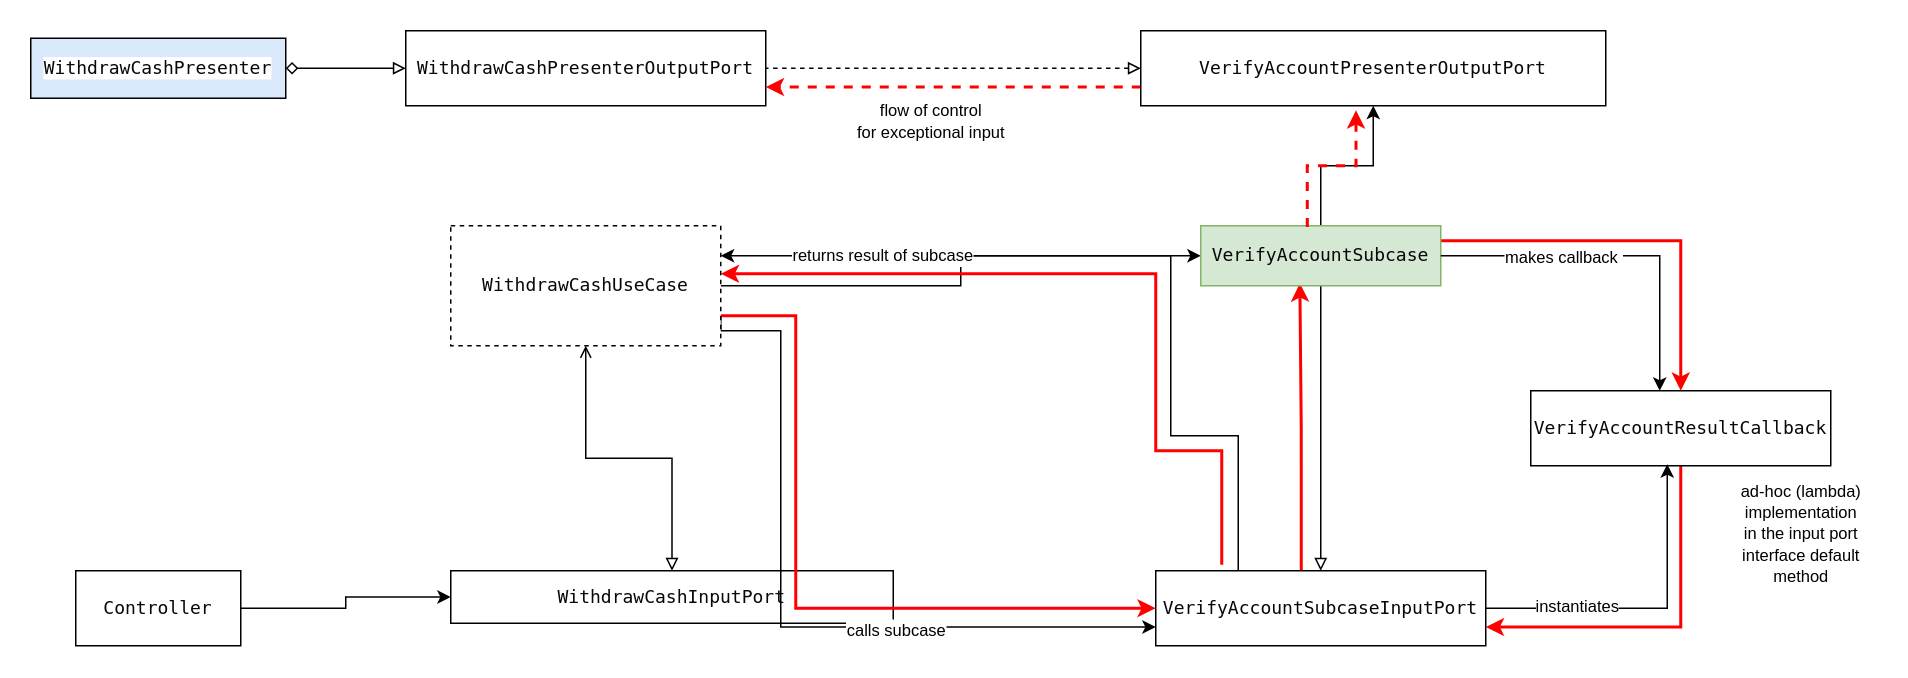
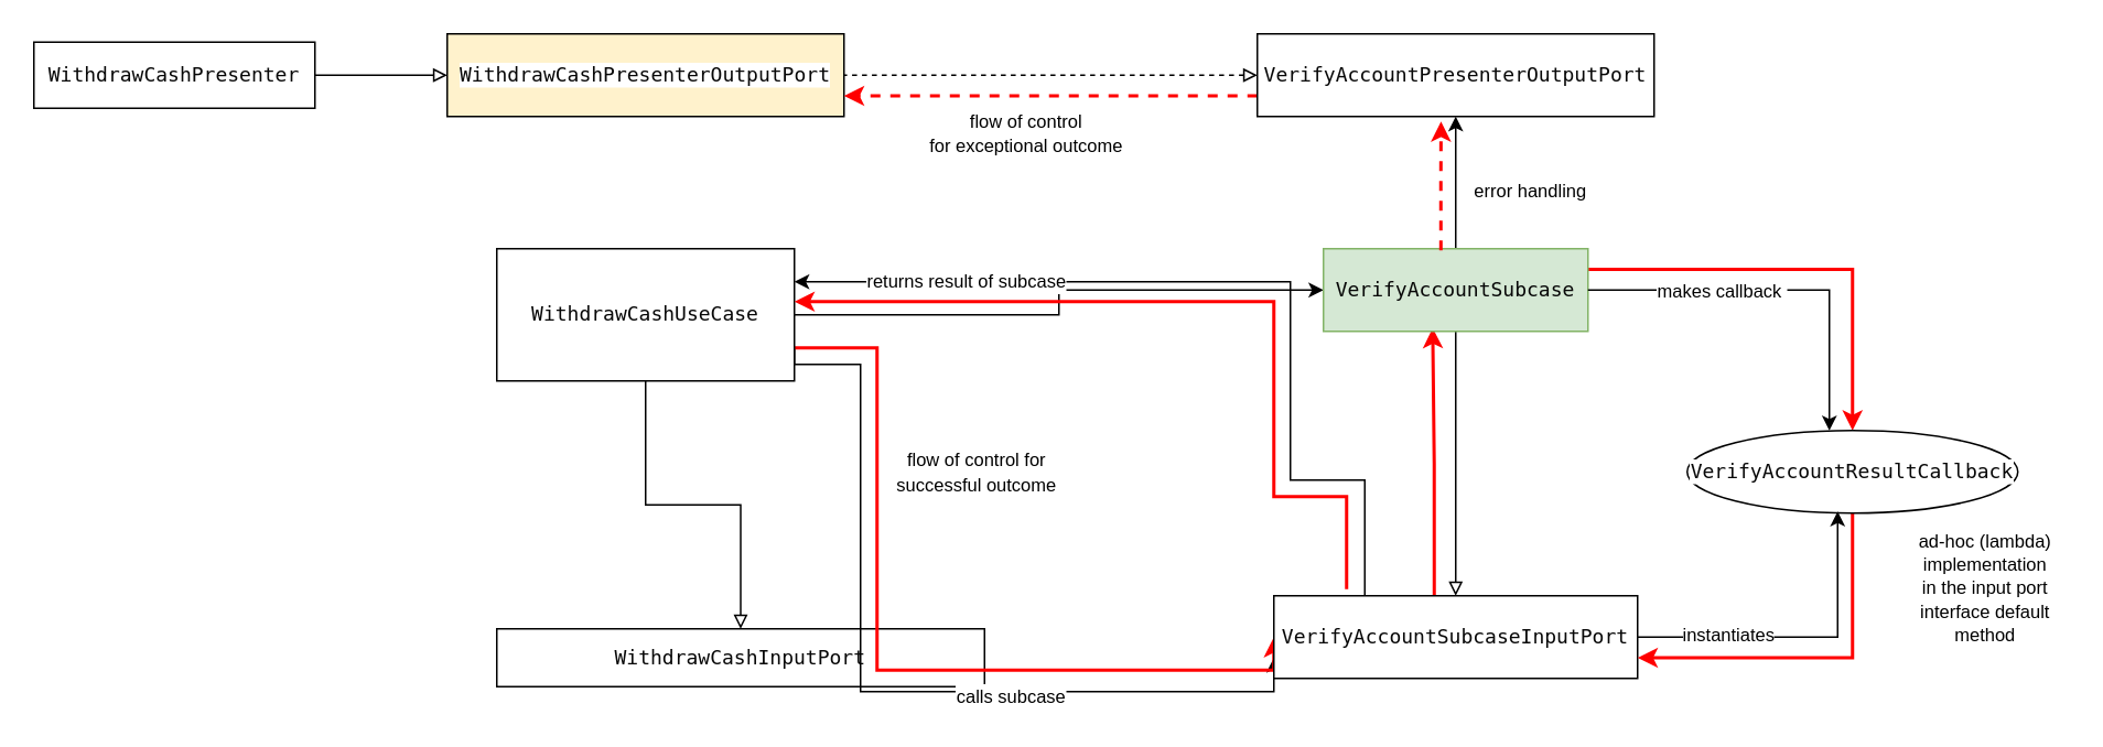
- <mxCell id="13" value="&lt;div style=&quot;background-color:#ffffff;color:#080808&quot;&gt;&lt;pre style=&quot;&quot;&gt;&lt;pre style=&quot;font-family:'JetBrains Mono',monospace;font-size:12,8pt;&quot;&gt;&lt;pre style=&quot;font-family:'JetBrains Mono',monospace;font-size:12,8pt;&quot;&gt;&lt;div&gt;&lt;pre style=&quot;font-family:'JetBrains Mono',monospace;font-size:12,8pt;&quot;&gt;WithdrawCashPresenter&lt;/pre&gt;&lt;/div&gt;&lt;/pre&gt;&lt;/pre&gt;&lt;/pre&gt;&lt;/div&gt;" style="html=1;whiteSpace=wrap;fillColor=#dae8fc;" parent="1" vertex="1"><mxGeometry x="20" y="25" width="170" height="40" as="geometry" /></mxCell>
+ <mxCell id="13" value="&lt;div style=&quot;background-color:#ffffff;color:#080808&quot;&gt;&lt;pre style=&quot;&quot;&gt;&lt;pre style=&quot;font-family:'JetBrains Mono',monospace;font-size:12,8pt;&quot;&gt;&lt;pre style=&quot;font-family:'JetBrains Mono',monospace;font-size:12,8pt;&quot;&gt;&lt;div&gt;&lt;pre style=&quot;font-family:'JetBrains Mono',monospace;font-size:12,8pt;&quot;&gt;WithdrawCashPresenter&lt;/pre&gt;&lt;/div&gt;&lt;/pre&gt;&lt;/pre&gt;&lt;/pre&gt;&lt;/div&gt;" style="html=1;whiteSpace=wrap;" parent="1" vertex="1"><mxGeometry x="20" y="25" width="170" height="40" as="geometry" /></mxCell>
- <mxCell id="11" value="" style="edgeStyle=orthogonalEdgeStyle;rounded=0;orthogonalLoop=1;jettySize=auto;html=1;fontFamily=Helvetica;fontSize=12;fontColor=default;startArrow=block;startFill=0;endArrow=diamond;endFill=0;" parent="1" source="12" target="13" edge="1"><mxGeometry relative="1" as="geometry" /></mxCell>
+ <mxCell id="11" value="" style="edgeStyle=orthogonalEdgeStyle;rounded=0;orthogonalLoop=1;jettySize=auto;html=1;fontFamily=Helvetica;fontSize=12;fontColor=default;startArrow=block;startFill=0;endArrow=none;endFill=0;" parent="1" source="12" target="13" edge="1"><mxGeometry relative="1" as="geometry" /></mxCell>
- <mxCell id="12" value="&lt;div style=&quot;background-color:#ffffff;color:#080808&quot;&gt;&lt;pre style=&quot;&quot;&gt;&lt;pre style=&quot;font-family:'JetBrains Mono',monospace;font-size:12,8pt;&quot;&gt;&lt;div&gt;&lt;pre style=&quot;font-family:'JetBrains Mono',monospace;font-size:12,8pt;&quot;&gt;WithdrawCashPresenterOutputPort&lt;/pre&gt;&lt;/div&gt;&lt;/pre&gt;&lt;/pre&gt;&lt;/div&gt;" style="html=1;whiteSpace=wrap;" parent="1" vertex="1"><mxGeometry x="270" y="20" width="240" height="50" as="geometry" /></mxCell>
+ <mxCell id="12" value="&lt;div style=&quot;background-color:#ffffff;color:#080808&quot;&gt;&lt;pre style=&quot;&quot;&gt;&lt;pre style=&quot;font-family:'JetBrains Mono',monospace;font-size:12,8pt;&quot;&gt;&lt;div&gt;&lt;pre style=&quot;font-family:'JetBrains Mono',monospace;font-size:12,8pt;&quot;&gt;WithdrawCashPresenterOutputPort&lt;/pre&gt;&lt;/div&gt;&lt;/pre&gt;&lt;/pre&gt;&lt;/div&gt;" style="html=1;whiteSpace=wrap;fillColor=#fff2cc;" parent="1" vertex="1"><mxGeometry x="270" y="20" width="240" height="50" as="geometry" /></mxCell>
- <mxCell id="24" value="&lt;div style=&quot;background-color:#ffffff;color:#080808&quot;&gt;&lt;pre style=&quot;&quot;&gt;&lt;pre style=&quot;font-family:'JetBrains Mono',monospace;font-size:12,8pt;&quot;&gt;&lt;pre style=&quot;font-family:'JetBrains Mono',monospace;font-size:12,8pt;&quot;&gt;&lt;pre style=&quot;font-family:'JetBrains Mono',monospace;font-size:12,8pt;&quot;&gt;&lt;div&gt;&lt;pre style=&quot;font-family:'JetBrains Mono',monospace;font-size:12,8pt;&quot;&gt;VerifyAccountPresenterOutputPort&lt;/pre&gt;&lt;/div&gt;&lt;/pre&gt;&lt;/pre&gt;&lt;/pre&gt;&lt;/pre&gt;&lt;/div&gt;" style="html=1;whiteSpace=wrap;" parent="1" vertex="1"><mxGeometry x="760" y="20" width="310" height="50" as="geometry" /></mxCell>
+ <mxCell id="24" value="&lt;div style=&quot;background-color:#ffffff;color:#080808&quot;&gt;&lt;pre style=&quot;&quot;&gt;&lt;pre style=&quot;font-family:'JetBrains Mono',monospace;font-size:12,8pt;&quot;&gt;&lt;pre style=&quot;font-family:'JetBrains Mono',monospace;font-size:12,8pt;&quot;&gt;&lt;pre style=&quot;font-family:'JetBrains Mono',monospace;font-size:12,8pt;&quot;&gt;&lt;div&gt;&lt;pre style=&quot;font-family:'JetBrains Mono',monospace;font-size:12,8pt;&quot;&gt;VerifyAccountPresenterOutputPort&lt;/pre&gt;&lt;/div&gt;&lt;/pre&gt;&lt;/pre&gt;&lt;/pre&gt;&lt;/pre&gt;&lt;/div&gt;" style="html=1;whiteSpace=wrap;" parent="1" vertex="1"><mxGeometry x="760" y="20" width="240" height="50" as="geometry" /></mxCell>
- <mxCell id="29" value="&lt;font style=&quot;font-size: 11px;&quot;&gt;flow of control &lt;br&gt;for exceptional input&lt;br&gt;&lt;/font&gt;" style="text;html=1;align=center;verticalAlign=middle;resizable=0;points=[];autosize=1;strokeColor=none;fillColor=none;fontSize=12;fontFamily=Helvetica;fontColor=default;" parent="1" vertex="1"><mxGeometry x="550" y="60" width="140" height="40" as="geometry" /></mxCell>
+ <mxCell id="29" value="&lt;font style=&quot;font-size: 11px;&quot;&gt;flow of control &lt;br&gt;for exceptional outcome&lt;br&gt;&lt;/font&gt;" style="text;html=1;align=center;verticalAlign=middle;resizable=0;points=[];autosize=1;strokeColor=none;fillColor=none;fontSize=12;fontFamily=Helvetica;fontColor=default;" parent="1" vertex="1"><mxGeometry x="550" y="60" width="140" height="40" as="geometry" /></mxCell>
+ <mxCell id="35" value="&lt;span style=&quot;font-size: 11px;&quot;&gt;error handling&lt;/span&gt;" style="text;html=1;align=center;verticalAlign=middle;resizable=0;points=[];autosize=1;strokeColor=none;fillColor=none;fontSize=12;fontFamily=Helvetica;fontColor=default;" vertex="1" parent="1"><mxGeometry x="880" y="100" width="90" height="30" as="geometry" /></mxCell>
- <mxCell id="21" value="&lt;div style=&quot;color: rgb(8, 8, 8);&quot;&gt;&lt;pre style=&quot;&quot;&gt;&lt;pre style=&quot;font-family: &amp;quot;JetBrains Mono&amp;quot;, monospace;&quot;&gt;&lt;pre style=&quot;font-family: &amp;quot;JetBrains Mono&amp;quot;, monospace;&quot;&gt;&lt;div style=&quot;&quot;&gt;&lt;pre style=&quot;font-family: &amp;quot;JetBrains Mono&amp;quot;, monospace;&quot;&gt;&lt;span style=&quot;background-color: rgb(213, 232, 212);&quot;&gt;VerifyAccountSubcase&lt;/span&gt;&lt;/pre&gt;&lt;/div&gt;&lt;/pre&gt;&lt;/pre&gt;&lt;/pre&gt;&lt;/div&gt;" style="html=1;whiteSpace=wrap;fillColor=#d5e8d4;strokeColor=#82b366;" parent="1" vertex="1"><mxGeometry x="800" y="150" width="160" height="40" as="geometry" /></mxCell>
+ <mxCell id="21" value="&lt;div style=&quot;color: rgb(8, 8, 8);&quot;&gt;&lt;pre style=&quot;&quot;&gt;&lt;pre style=&quot;font-family: &amp;quot;JetBrains Mono&amp;quot;, monospace;&quot;&gt;&lt;pre style=&quot;font-family: &amp;quot;JetBrains Mono&amp;quot;, monospace;&quot;&gt;&lt;div style=&quot;&quot;&gt;&lt;pre style=&quot;font-family: &amp;quot;JetBrains Mono&amp;quot;, monospace;&quot;&gt;&lt;span style=&quot;background-color: rgb(213, 232, 212);&quot;&gt;VerifyAccountSubcase&lt;/span&gt;&lt;/pre&gt;&lt;/div&gt;&lt;/pre&gt;&lt;/pre&gt;&lt;/pre&gt;&lt;/div&gt;" style="html=1;whiteSpace=wrap;fillColor=#d5e8d4;strokeColor=#82b366;" parent="1" vertex="1"><mxGeometry x="800" y="150" width="160" height="50" as="geometry" /></mxCell>
- <mxCell id="10" value="&lt;div style=&quot;background-color:#ffffff;color:#080808&quot;&gt;&lt;pre style=&quot;&quot;&gt;&lt;div&gt;&lt;pre style=&quot;font-family:'JetBrains Mono',monospace;font-size:12,8pt;&quot;&gt;WithdrawCashUseCase&lt;/pre&gt;&lt;/div&gt;&lt;/pre&gt;&lt;/div&gt;" style="html=1;whiteSpace=wrap;dashed=1;" parent="1" vertex="1"><mxGeometry x="300" y="150" width="180" height="80" as="geometry" /></mxCell>
+ <mxCell id="10" value="&lt;div style=&quot;background-color:#ffffff;color:#080808&quot;&gt;&lt;pre style=&quot;&quot;&gt;&lt;div&gt;&lt;pre style=&quot;font-family:'JetBrains Mono',monospace;font-size:12,8pt;&quot;&gt;WithdrawCashUseCase&lt;/pre&gt;&lt;/div&gt;&lt;/pre&gt;&lt;/div&gt;" style="html=1;whiteSpace=wrap;" parent="1" vertex="1"><mxGeometry x="300" y="150" width="180" height="80" as="geometry" /></mxCell>
- <mxCell id="4" value="" style="edgeStyle=orthogonalEdgeStyle;rounded=0;orthogonalLoop=1;jettySize=auto;html=1;fontFamily=Helvetica;fontSize=12;fontColor=default;startArrow=block;startFill=0;endArrow=open;endFill=0;" parent="1" source="5" target="10" edge="1"><mxGeometry relative="1" as="geometry" /></mxCell>
+ <mxCell id="4" value="" style="edgeStyle=orthogonalEdgeStyle;rounded=0;orthogonalLoop=1;jettySize=auto;html=1;fontFamily=Helvetica;fontSize=12;fontColor=default;startArrow=block;startFill=0;endArrow=none;endFill=0;" parent="1" source="5" target="10" edge="1"><mxGeometry relative="1" as="geometry" /></mxCell>
+ <mxCell id="28" value="&lt;font style=&quot;font-size: 11px;&quot;&gt;flow of control for&lt;br&gt;successful outcome&lt;/font&gt;" style="text;html=1;align=center;verticalAlign=middle;resizable=0;points=[];autosize=1;strokeColor=none;fillColor=none;fontSize=12;fontFamily=Helvetica;fontColor=default;" parent="1" vertex="1"><mxGeometry x="530" y="265" width="120" height="40" as="geometry" /></mxCell>
- <mxCell id="26" value="&lt;div style=&quot;background-color:#ffffff;color:#080808&quot;&gt;&lt;pre style=&quot;&quot;&gt;&lt;pre style=&quot;font-family:'JetBrains Mono',monospace;font-size:12,8pt;&quot;&gt;&lt;pre style=&quot;font-family:'JetBrains Mono',monospace;font-size:12,8pt;&quot;&gt;&lt;pre style=&quot;font-family:'JetBrains Mono',monospace;font-size:12,8pt;&quot;&gt;&lt;div&gt;&lt;pre style=&quot;font-family:'JetBrains Mono',monospace;font-size:12,8pt;&quot;&gt;VerifyAccountResultCallback&lt;/pre&gt;&lt;/div&gt;&lt;/pre&gt;&lt;/pre&gt;&lt;/pre&gt;&lt;/pre&gt;&lt;/div&gt;" style="html=1;whiteSpace=wrap;" parent="1" vertex="1"><mxGeometry x="1020" y="260" width="200" height="50" as="geometry" /></mxCell>
+ <mxCell id="26" value="&lt;div style=&quot;background-color:#ffffff;color:#080808&quot;&gt;&lt;pre style=&quot;&quot;&gt;&lt;pre style=&quot;font-family:'JetBrains Mono',monospace;font-size:12,8pt;&quot;&gt;&lt;pre style=&quot;font-family:'JetBrains Mono',monospace;font-size:12,8pt;&quot;&gt;&lt;pre style=&quot;font-family:'JetBrains Mono',monospace;font-size:12,8pt;&quot;&gt;&lt;div&gt;&lt;pre style=&quot;font-family:'JetBrains Mono',monospace;font-size:12,8pt;&quot;&gt;VerifyAccountResultCallback&lt;/pre&gt;&lt;/div&gt;&lt;/pre&gt;&lt;/pre&gt;&lt;/pre&gt;&lt;/pre&gt;&lt;/div&gt;" style="ellipse;html=1;whiteSpace=wrap;" parent="1" vertex="1"><mxGeometry x="1020" y="260" width="200" height="50" as="geometry" /></mxCell>
- <mxCell id="3" value="&lt;div style=&quot;background-color:#ffffff;color:#080808&quot;&gt;&lt;pre style=&quot;font-family:'JetBrains Mono',monospace;font-size:12,8pt;&quot;&gt;Controller&lt;/pre&gt;&lt;/div&gt;" style="html=1;whiteSpace=wrap;" parent="1" vertex="1"><mxGeometry x="50" y="380" width="110" height="50" as="geometry" /></mxCell>
- <mxCell id="2" value="" style="edgeStyle=orthogonalEdgeStyle;rounded=0;orthogonalLoop=1;jettySize=auto;html=1;" parent="1" source="3" target="5" edge="1"><mxGeometry relative="1" as="geometry" /></mxCell>
- <mxCell id="18" value="&lt;div style=&quot;background-color:#ffffff;color:#080808&quot;&gt;&lt;pre style=&quot;&quot;&gt;&lt;pre style=&quot;font-family:'JetBrains Mono',monospace;font-size:12,8pt;&quot;&gt;&lt;div&gt;&lt;pre style=&quot;font-family:'JetBrains Mono',monospace;font-size:12,8pt;&quot;&gt;VerifyAccountSubcaseInputPort&lt;/pre&gt;&lt;/div&gt;&lt;/pre&gt;&lt;/pre&gt;&lt;/div&gt;" style="html=1;whiteSpace=wrap;" parent="1" vertex="1"><mxGeometry x="770" y="380" width="220" height="50" as="geometry" /></mxCell>
+ <mxCell id="18" value="&lt;div style=&quot;background-color:#ffffff;color:#080808&quot;&gt;&lt;pre style=&quot;&quot;&gt;&lt;pre style=&quot;font-family:'JetBrains Mono',monospace;font-size:12,8pt;&quot;&gt;&lt;div&gt;&lt;pre style=&quot;font-family:'JetBrains Mono',monospace;font-size:12,8pt;&quot;&gt;VerifyAccountSubcaseInputPort&lt;/pre&gt;&lt;/div&gt;&lt;/pre&gt;&lt;/pre&gt;&lt;/div&gt;" style="html=1;whiteSpace=wrap;" parent="1" vertex="1"><mxGeometry x="770" y="360" width="220" height="50" as="geometry" /></mxCell>
